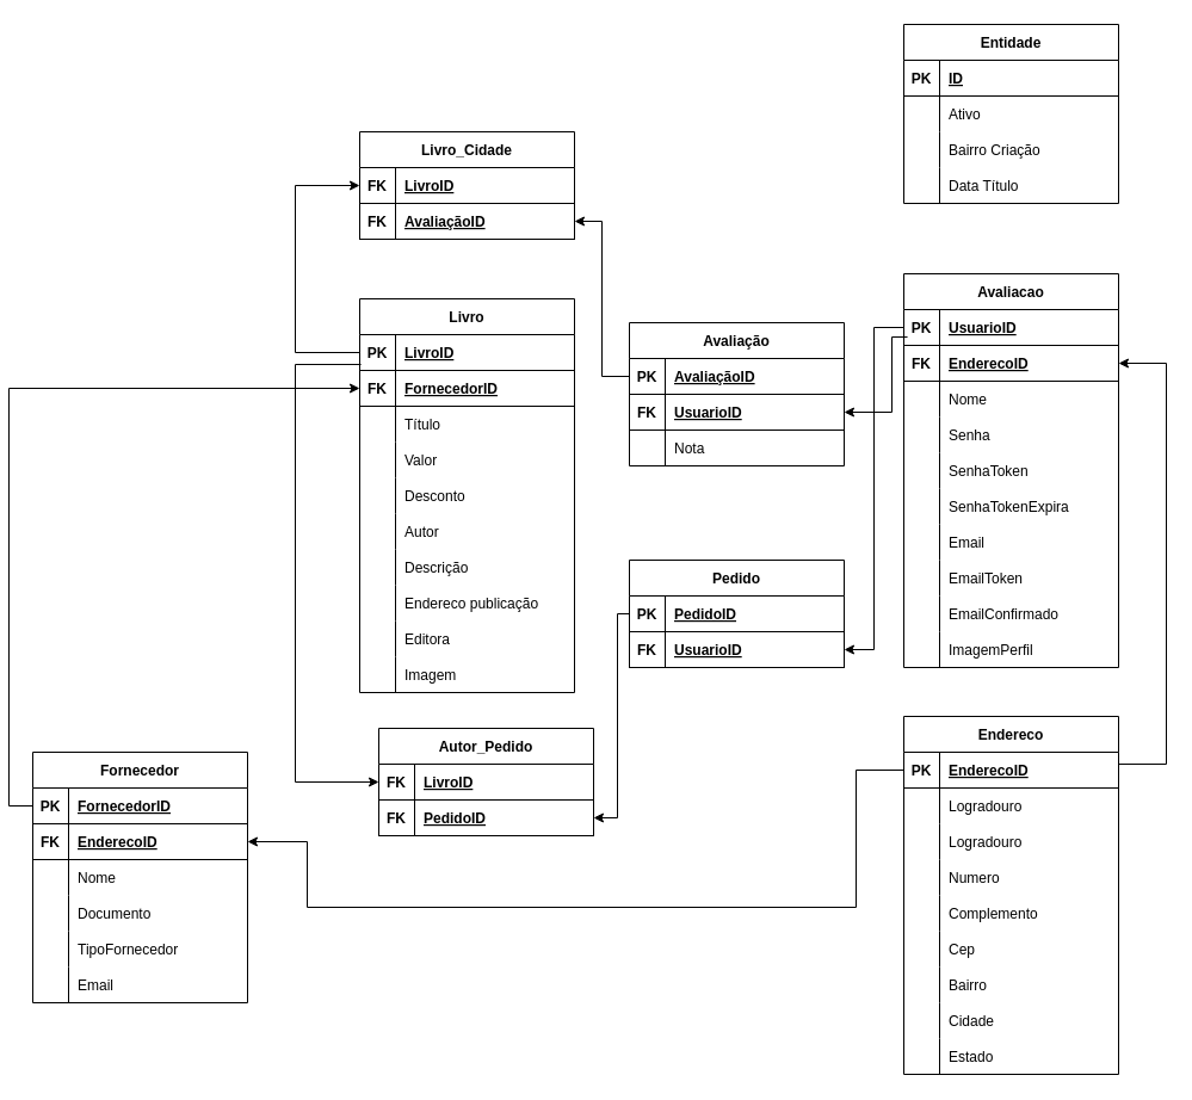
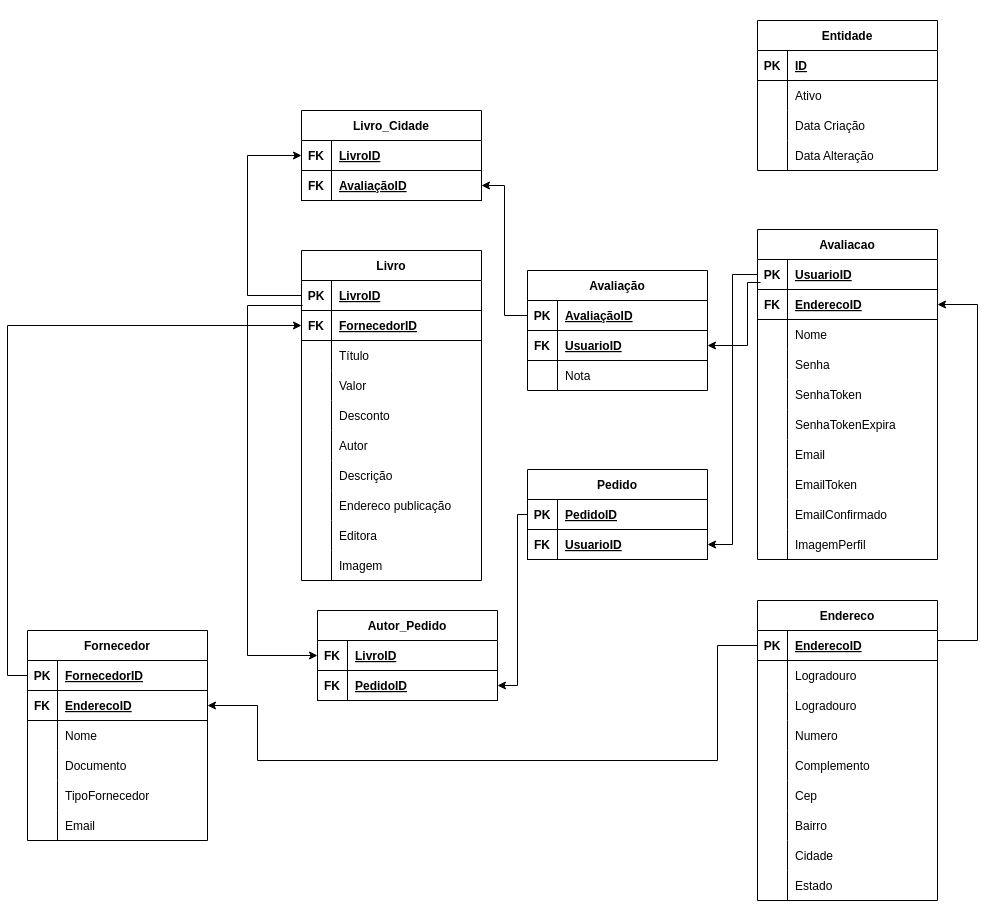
- <mxCell id="123" value="Bairro Criação" style="shape=partialRectangle;connectable=0;fillColor=none;top=0;left=0;bottom=0;right=0;align=left;spacingLeft=6;overflow=hidden;" parent="121" vertex="1"><mxGeometry x="30" width="150" height="30" as="geometry"><mxRectangle width="150" height="30" as="alternateBounds" /></mxGeometry></mxCell>
+ <mxCell id="123" value="Data Criação" style="shape=partialRectangle;connectable=0;fillColor=none;top=0;left=0;bottom=0;right=0;align=left;spacingLeft=6;overflow=hidden;" parent="121" vertex="1"><mxGeometry x="30" width="150" height="30" as="geometry"><mxRectangle width="150" height="30" as="alternateBounds" /></mxGeometry></mxCell>
- <mxCell id="126" value="Data Título" style="shape=partialRectangle;connectable=0;fillColor=none;top=0;left=0;bottom=0;right=0;align=left;spacingLeft=6;overflow=hidden;" parent="124" vertex="1"><mxGeometry x="30" width="150" height="30" as="geometry"><mxRectangle width="150" height="30" as="alternateBounds" /></mxGeometry></mxCell>
+ <mxCell id="126" value="Data Alteração" style="shape=partialRectangle;connectable=0;fillColor=none;top=0;left=0;bottom=0;right=0;align=left;spacingLeft=6;overflow=hidden;" parent="124" vertex="1"><mxGeometry x="30" width="150" height="30" as="geometry"><mxRectangle width="150" height="30" as="alternateBounds" /></mxGeometry></mxCell>
